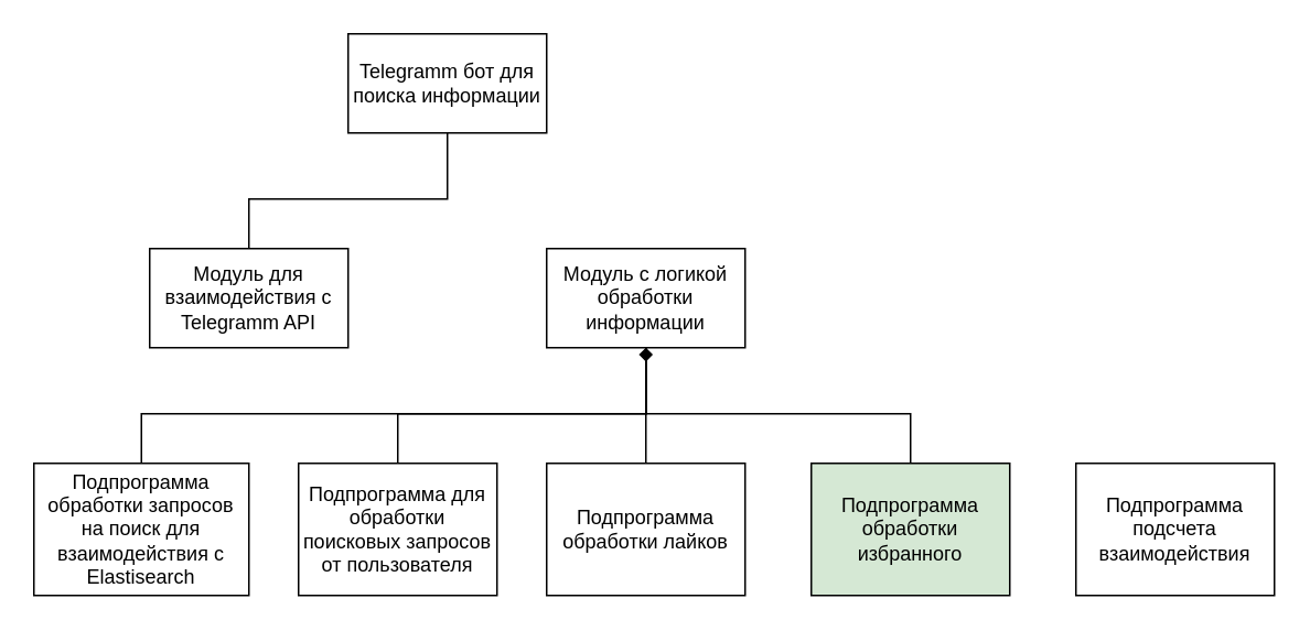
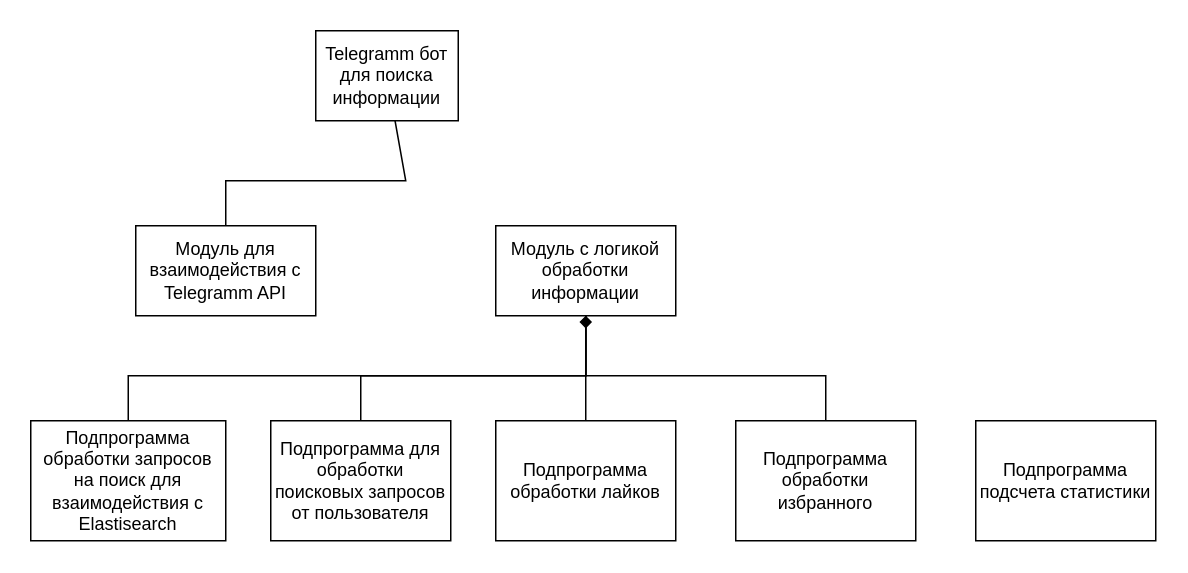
- <mxCell id="2" value="Telegramm бот для поиска информации" style="rounded=0;whiteSpace=wrap;html=1;" parent="1" vertex="1"><mxGeometry x="210" y="20" width="120" height="60" as="geometry" /></mxCell>
+ <mxCell id="2" value="Telegramm бот для поиска информации" style="rounded=0;whiteSpace=wrap;html=1;" parent="1" vertex="1"><mxGeometry x="210" y="20" width="95" height="60" as="geometry" /></mxCell>
- <mxCell id="8" value="Подпрограмма обработки избранного" style="rounded=0;whiteSpace=wrap;html=1;fillColor=#d5e8d4;" parent="1" vertex="1"><mxGeometry x="490" y="280" width="120" height="80" as="geometry" /></mxCell>
+ <mxCell id="8" value="Подпрограмма обработки избранного" style="rounded=0;whiteSpace=wrap;html=1;" parent="1" vertex="1"><mxGeometry x="490" y="280" width="120" height="80" as="geometry" /></mxCell>
- <mxCell id="9" value="Подпрограмма подсчета взаимодействия" style="rounded=0;whiteSpace=wrap;html=1;" parent="1" vertex="1"><mxGeometry x="650" y="280" width="120" height="80" as="geometry" /></mxCell>
+ <mxCell id="9" value="Подпрограмма подсчета статистики" style="rounded=0;whiteSpace=wrap;html=1;" parent="1" vertex="1"><mxGeometry x="650" y="280" width="120" height="80" as="geometry" /></mxCell>
